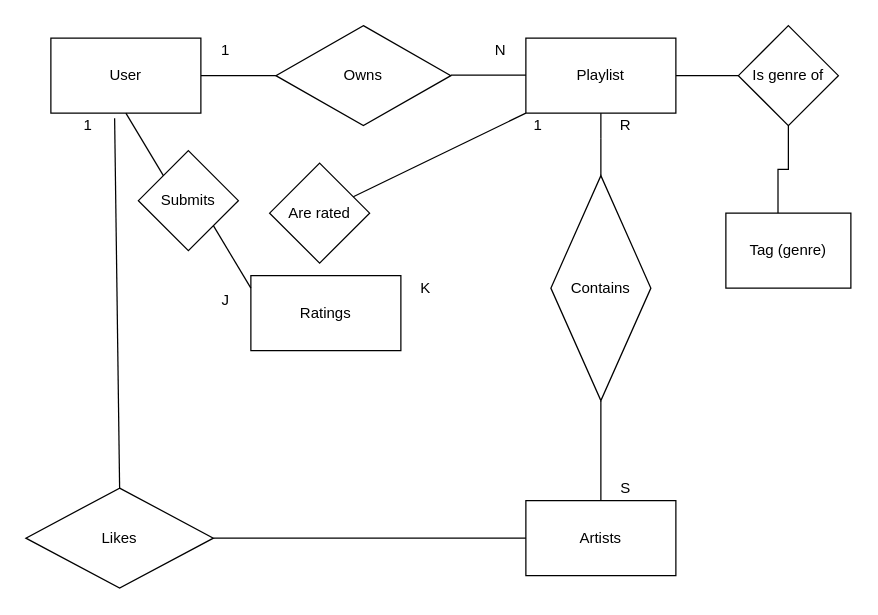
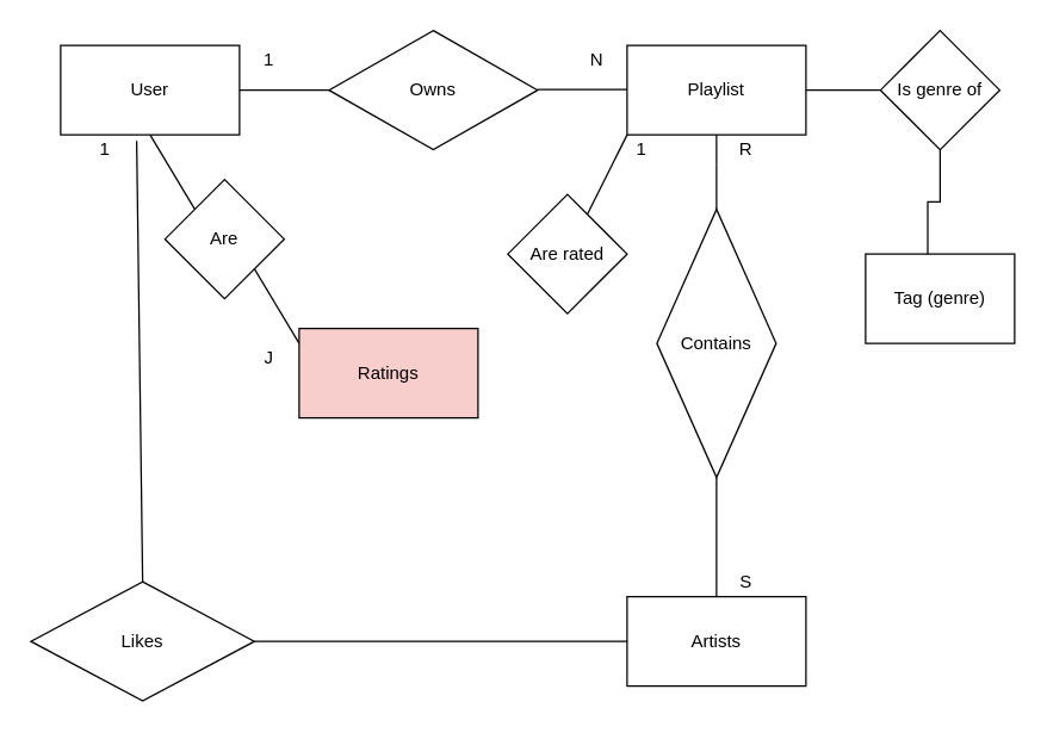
- <mxCell id="18" value="Submits" style="rhombus;whiteSpace=wrap;html=1;" parent="1" vertex="1"><mxGeometry x="110" y="120" width="80" height="80" as="geometry" /></mxCell>
+ <mxCell id="18" value="Are" style="rhombus;whiteSpace=wrap;html=1;" parent="1" vertex="1"><mxGeometry x="110" y="120" width="80" height="80" as="geometry" /></mxCell>
- <mxCell id="19" value="Are rated" style="rhombus;whiteSpace=wrap;html=1;" parent="1" vertex="1"><mxGeometry x="215" y="130" width="80" height="80" as="geometry" /></mxCell>
+ <mxCell id="19" value="Are rated" style="rhombus;whiteSpace=wrap;html=1;" parent="1" vertex="1"><mxGeometry x="340" y="130" width="80" height="80" as="geometry" /></mxCell>
- <mxCell id="25" value="K" style="text;html=1;strokeColor=none;fillColor=none;align=center;verticalAlign=middle;whiteSpace=wrap;rounded=0;" parent="1" vertex="1"><mxGeometry x="320" y="220" width="40" height="20" as="geometry" /></mxCell>
- <mxCell id="17" value="Ratings" style="rounded=0;whiteSpace=wrap;html=1;" parent="1" vertex="1"><mxGeometry x="200" y="220" width="120" height="60" as="geometry" /></mxCell>
+ <mxCell id="17" value="Ratings" style="rounded=0;whiteSpace=wrap;html=1;fillColor=#f8cecc;" parent="1" vertex="1"><mxGeometry x="200" y="220" width="120" height="60" as="geometry" /></mxCell>
